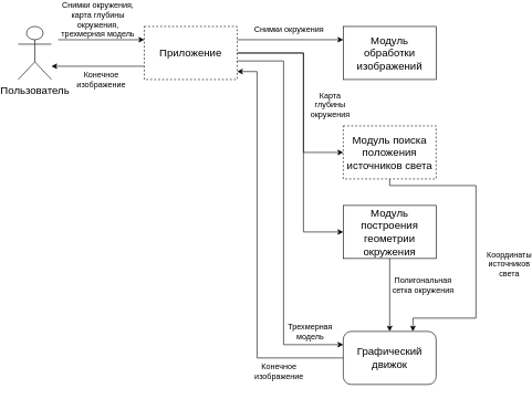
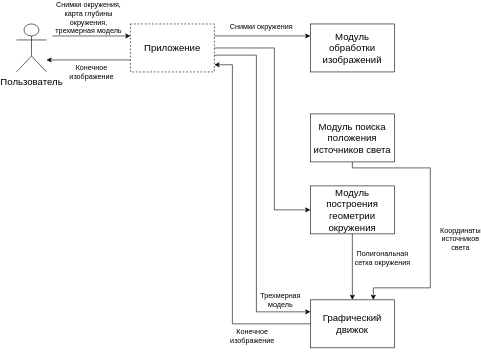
- <mxCell id="8" value="Карта&lt;br style=&quot;font-size: 12px;&quot;&gt;глубины&lt;br style=&quot;font-size: 12px;&quot;&gt;окружения" style="edgeStyle=orthogonalEdgeStyle;rounded=0;orthogonalLoop=1;jettySize=auto;html=1;exitX=1;exitY=0.5;exitDx=0;exitDy=0;entryX=0;entryY=0.5;entryDx=0;entryDy=0;fontSize=12;" parent="1" source="10" target="14" edge="1"><mxGeometry x="0.158" y="40" relative="1" as="geometry"><Array as="points"><mxPoint x="450" y="60" /><mxPoint x="450" y="210" /></Array><mxPoint as="offset" /></mxGeometry></mxCell>
- <mxCell id="14" value="Модуль поиска положения источников света" style="rounded=0;whiteSpace=wrap;html=1;fontSize=16;dashed=1;" parent="1" vertex="1"><mxGeometry x="510" y="170" width="140" height="80" as="geometry" /></mxCell>
+ <mxCell id="14" value="Модуль поиска положения источников света" style="rounded=0;whiteSpace=wrap;html=1;fontSize=16;" parent="1" vertex="1"><mxGeometry x="510" y="170" width="140" height="80" as="geometry" /></mxCell>
- <mxCell id="18" value="Графический&lt;br style=&quot;font-size: 16px;&quot;&gt;движок" style="whiteSpace=wrap;html=1;fontSize=16;rounded=1;" parent="1" vertex="1"><mxGeometry x="510" y="480" width="140" height="80" as="geometry" /></mxCell>
+ <mxCell id="18" value="Графический&lt;br style=&quot;font-size: 16px;&quot;&gt;движок" style="rounded=0;whiteSpace=wrap;html=1;fontSize=16;" parent="1" vertex="1"><mxGeometry x="510" y="480" width="140" height="80" as="geometry" /></mxCell>
